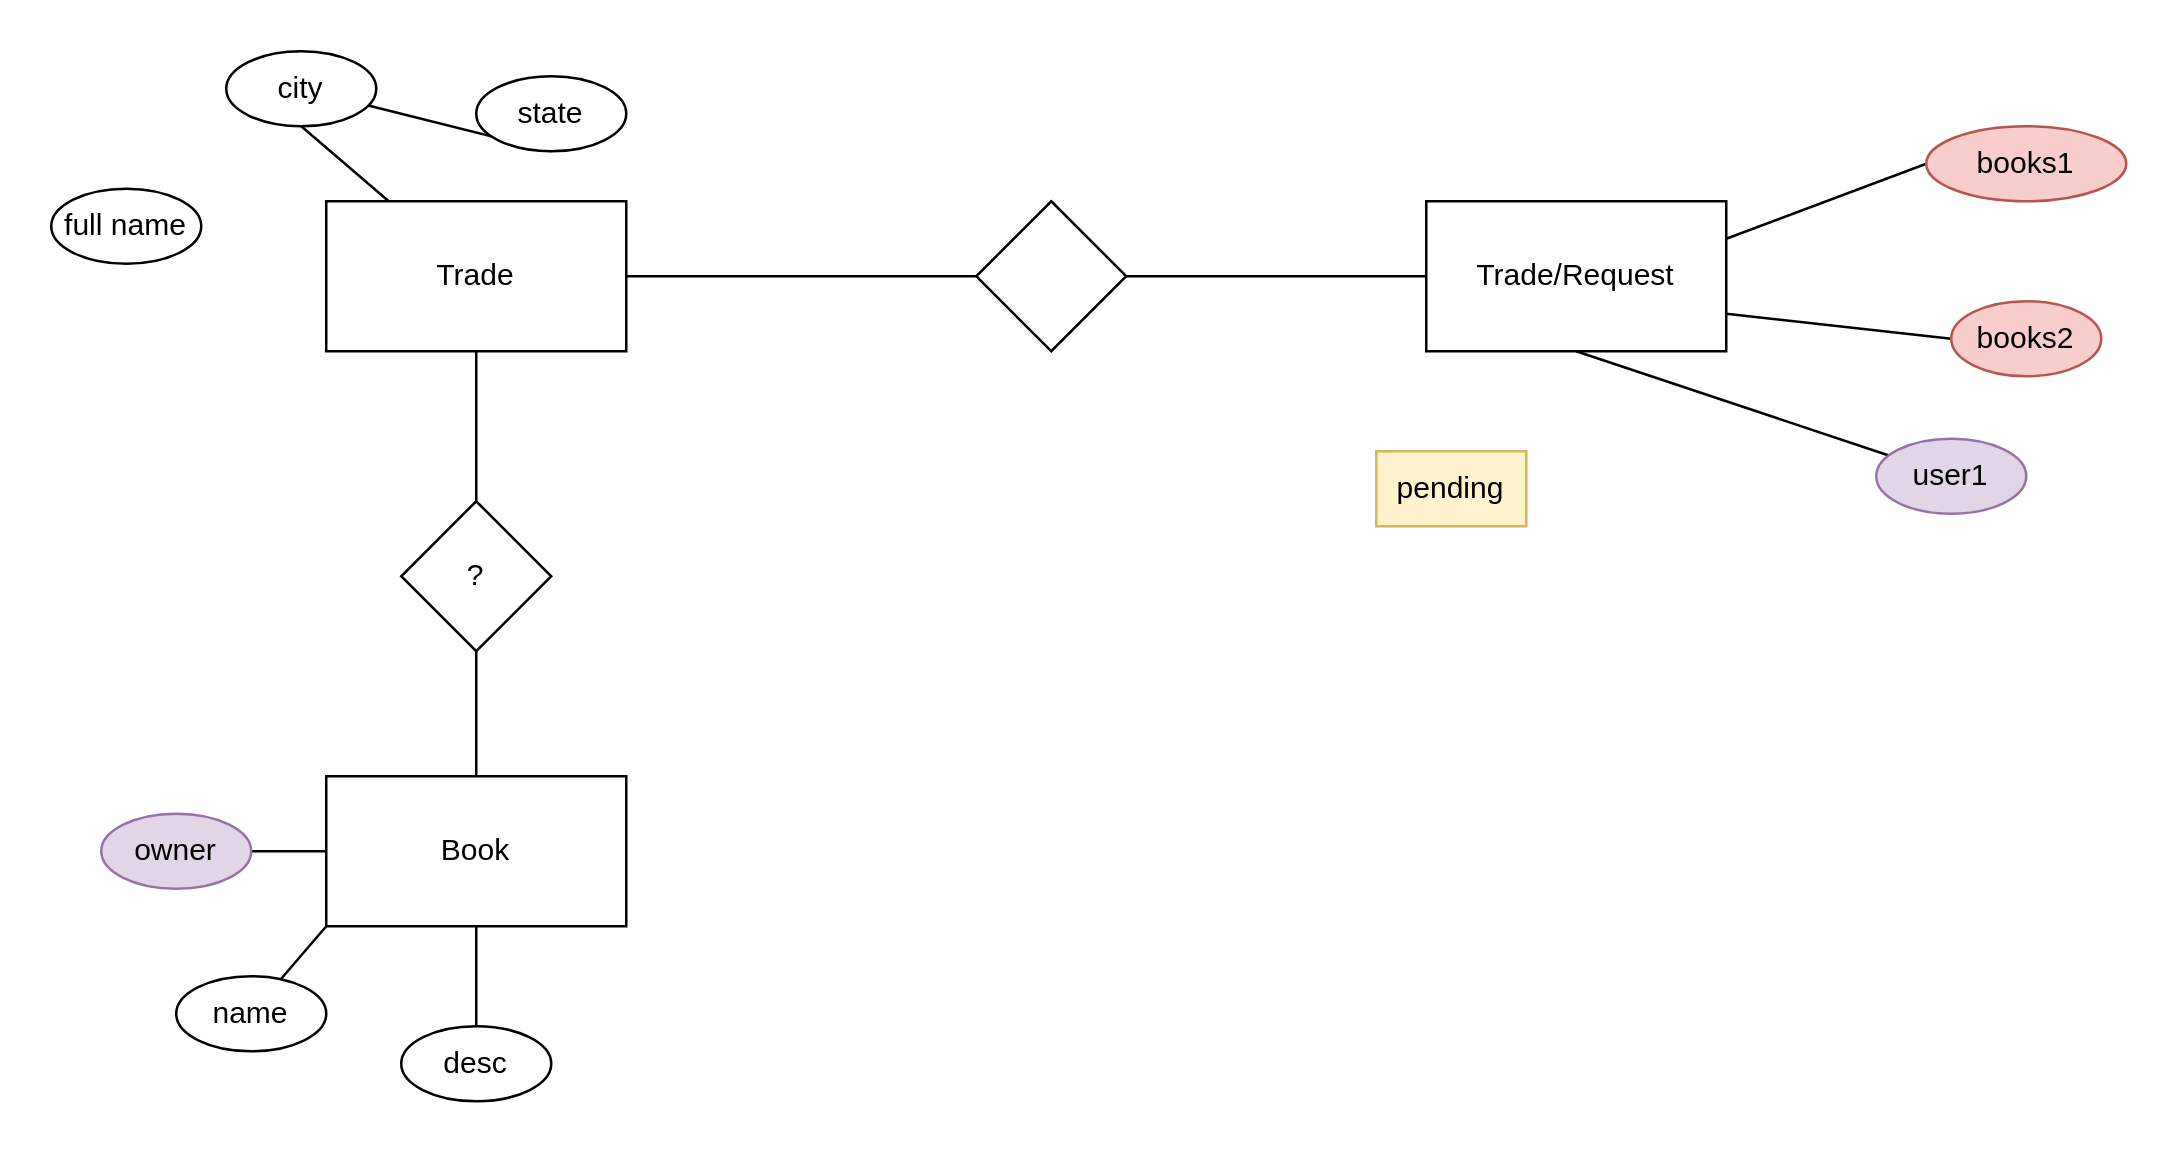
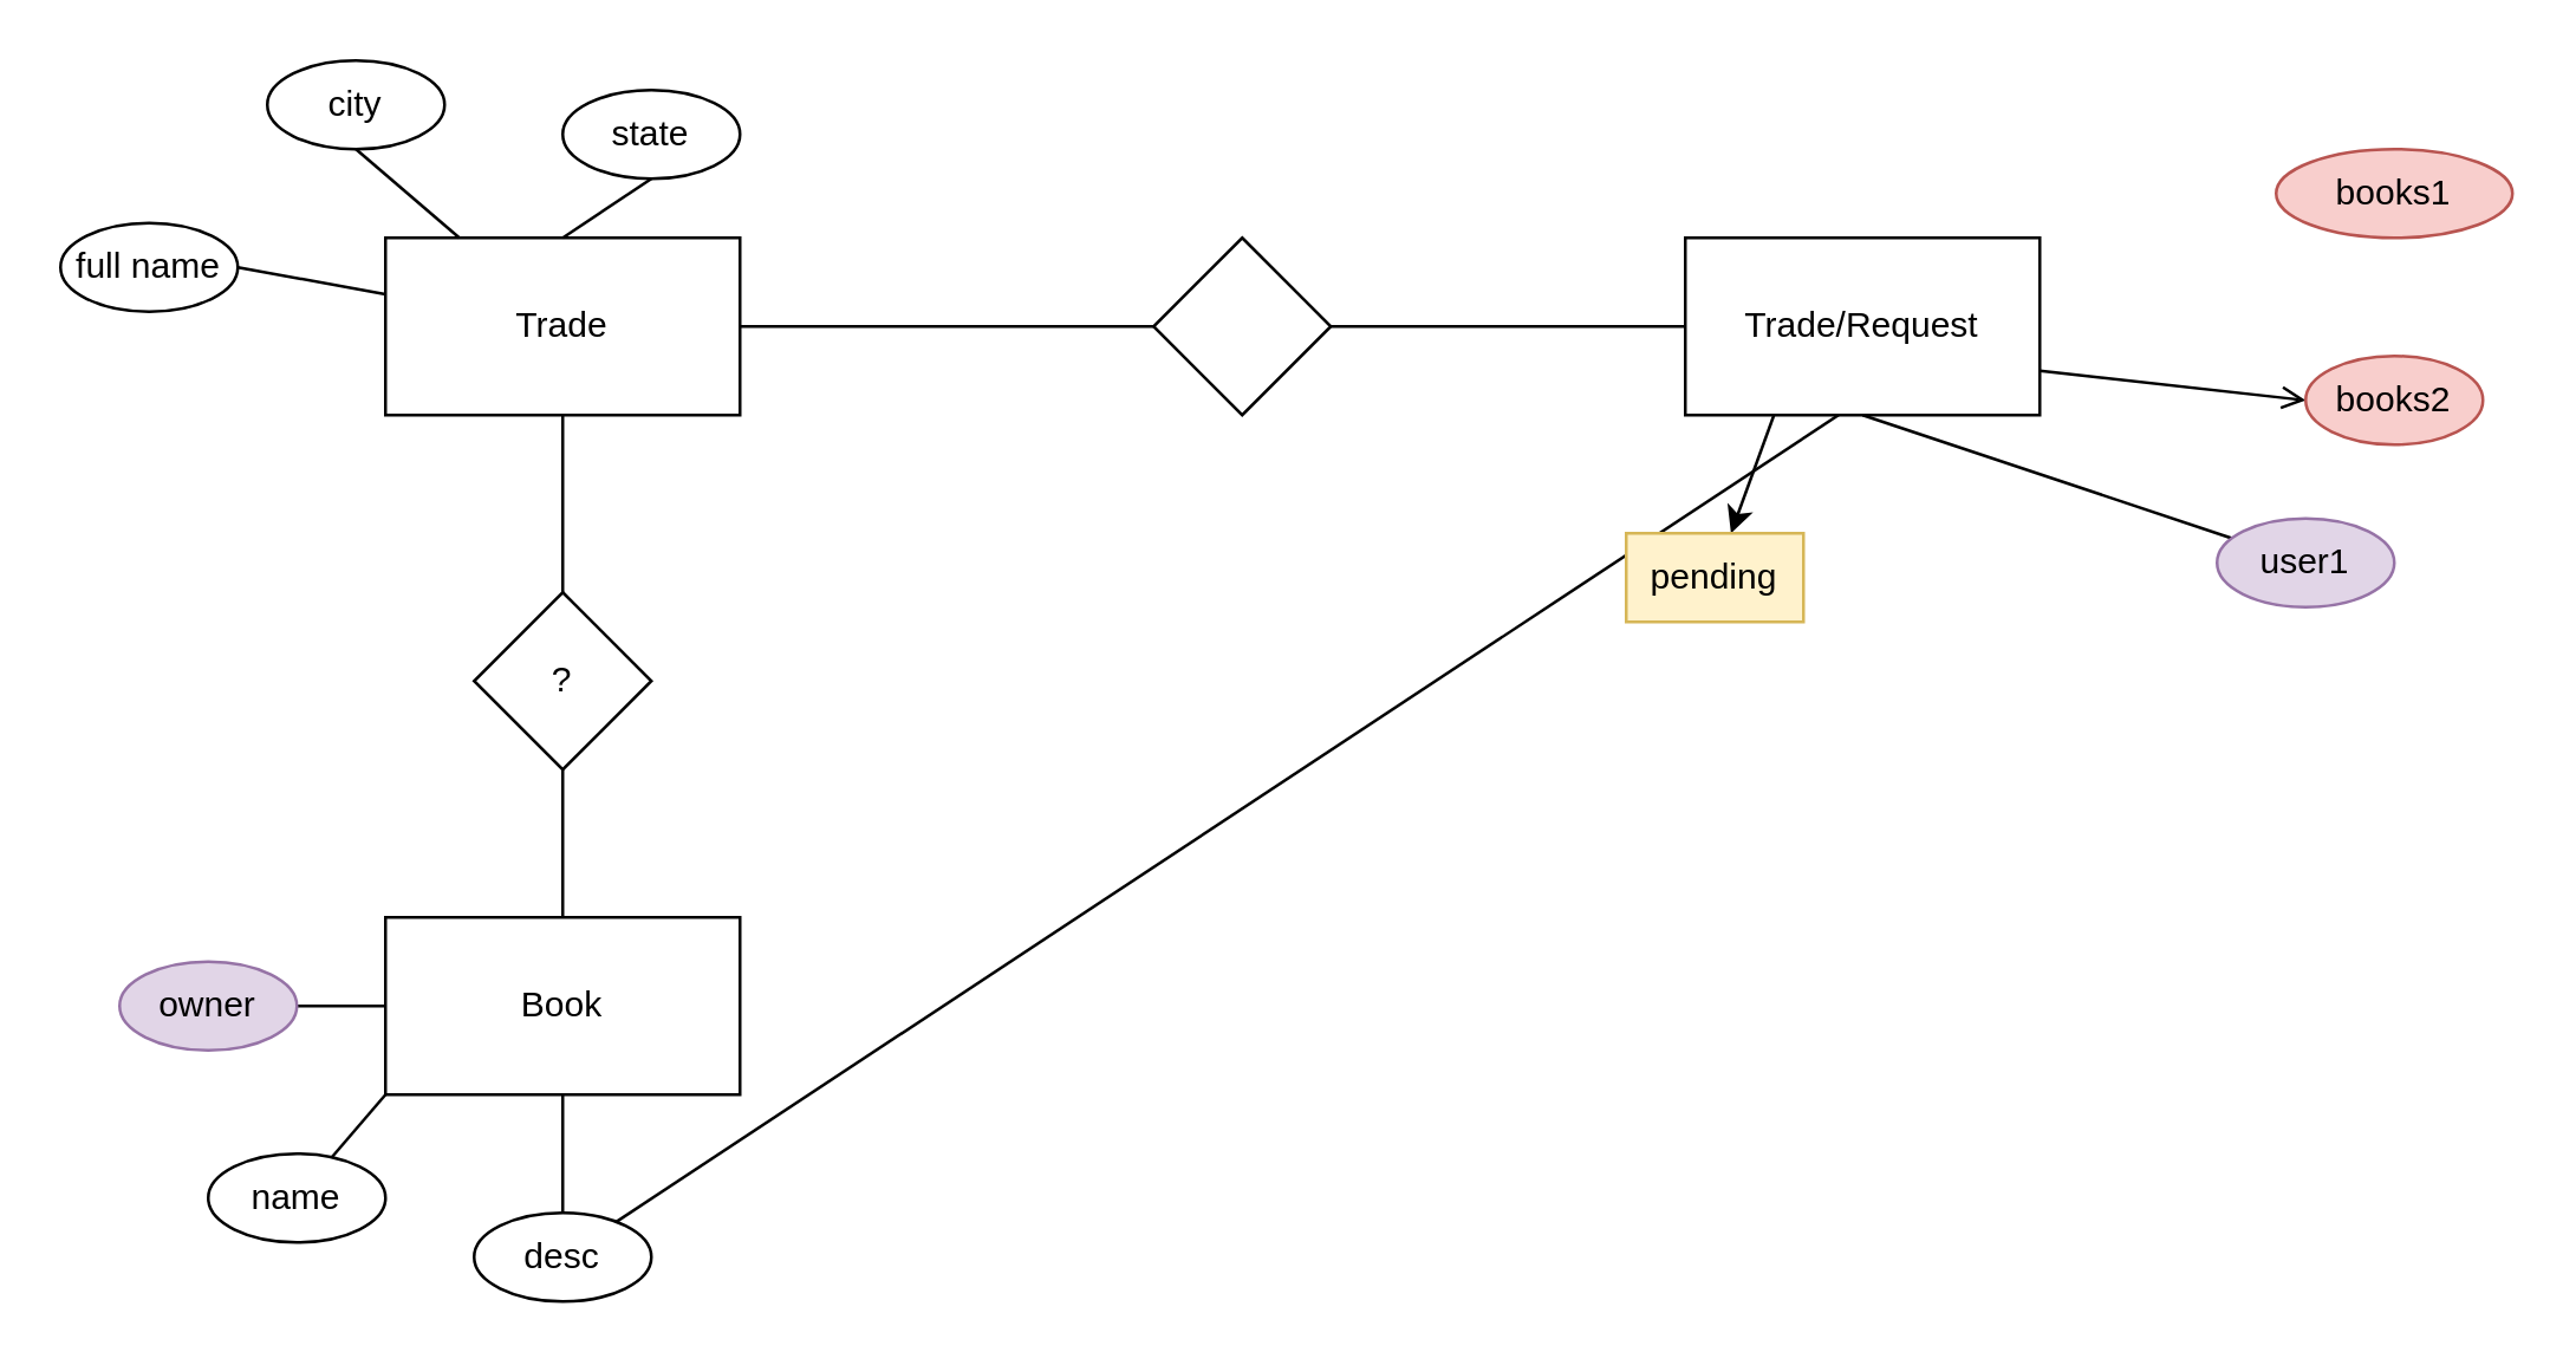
- <mxCell id="22" style="edgeStyle=none;rounded=0;orthogonalLoop=1;jettySize=auto;html=1;exitX=0.5;exitY=1;exitDx=0;exitDy=0;endArrow=none;endFill=0;" parent="1" source="23" target="19" edge="1"><mxGeometry relative="1" as="geometry" /></mxCell>
+ <mxCell id="22" style="edgeStyle=none;rounded=0;orthogonalLoop=1;jettySize=auto;html=1;exitX=0.5;exitY=1;exitDx=0;exitDy=0;entryX=0.5;entryY=0;entryDx=0;entryDy=0;endArrow=none;endFill=0;" parent="1" source="23" target="3" edge="1"><mxGeometry relative="1" as="geometry" /></mxCell>
- <mxCell id="9" style="edgeStyle=none;rounded=0;orthogonalLoop=1;jettySize=auto;html=1;exitX=1;exitY=0.25;exitDx=0;exitDy=0;entryX=0;entryY=0.5;entryDx=0;entryDy=0;endArrow=none;endFill=0;" parent="1" source="12" target="26" edge="1"><mxGeometry relative="1" as="geometry" /></mxCell>
+ <mxCell id="9" style="edgeStyle=none;rounded=0;orthogonalLoop=1;jettySize=auto;html=1;exitX=1;exitY=0.25;exitDx=0;exitDy=0;endArrow=none;endFill=0;" parent="1" source="12" target="25" edge="1"><mxGeometry relative="1" as="geometry" /></mxCell>
+ <mxCell id="20" style="edgeStyle=none;rounded=0;orthogonalLoop=1;jettySize=auto;html=1;exitX=1;exitY=0.5;exitDx=0;exitDy=0;endArrow=none;endFill=0;" parent="1" source="21" target="3" edge="1"><mxGeometry relative="1" as="geometry" /></mxCell>
- <mxCell id="10" style="edgeStyle=none;rounded=0;orthogonalLoop=1;jettySize=auto;html=1;exitX=1;exitY=0.75;exitDx=0;exitDy=0;entryX=0;entryY=0.5;entryDx=0;entryDy=0;endArrow=none;endFill=0;" parent="1" source="12" target="27" edge="1"><mxGeometry relative="1" as="geometry" /></mxCell>
+ <mxCell id="10" style="edgeStyle=none;rounded=0;orthogonalLoop=1;jettySize=auto;html=1;exitX=1;exitY=0.75;exitDx=0;exitDy=0;entryX=0;entryY=0.5;entryDx=0;entryDy=0;endArrow=open;endFill=0;" parent="1" source="12" target="27" edge="1"><mxGeometry relative="1" as="geometry" /></mxCell>
+ <mxCell id="11" style="edgeStyle=none;rounded=0;orthogonalLoop=1;jettySize=auto;html=1;exitX=0.25;exitY=1;exitDx=0;exitDy=0;" edge="1" parent="1" source="12" target="30"><mxGeometry relative="1" as="geometry" /></mxCell>
